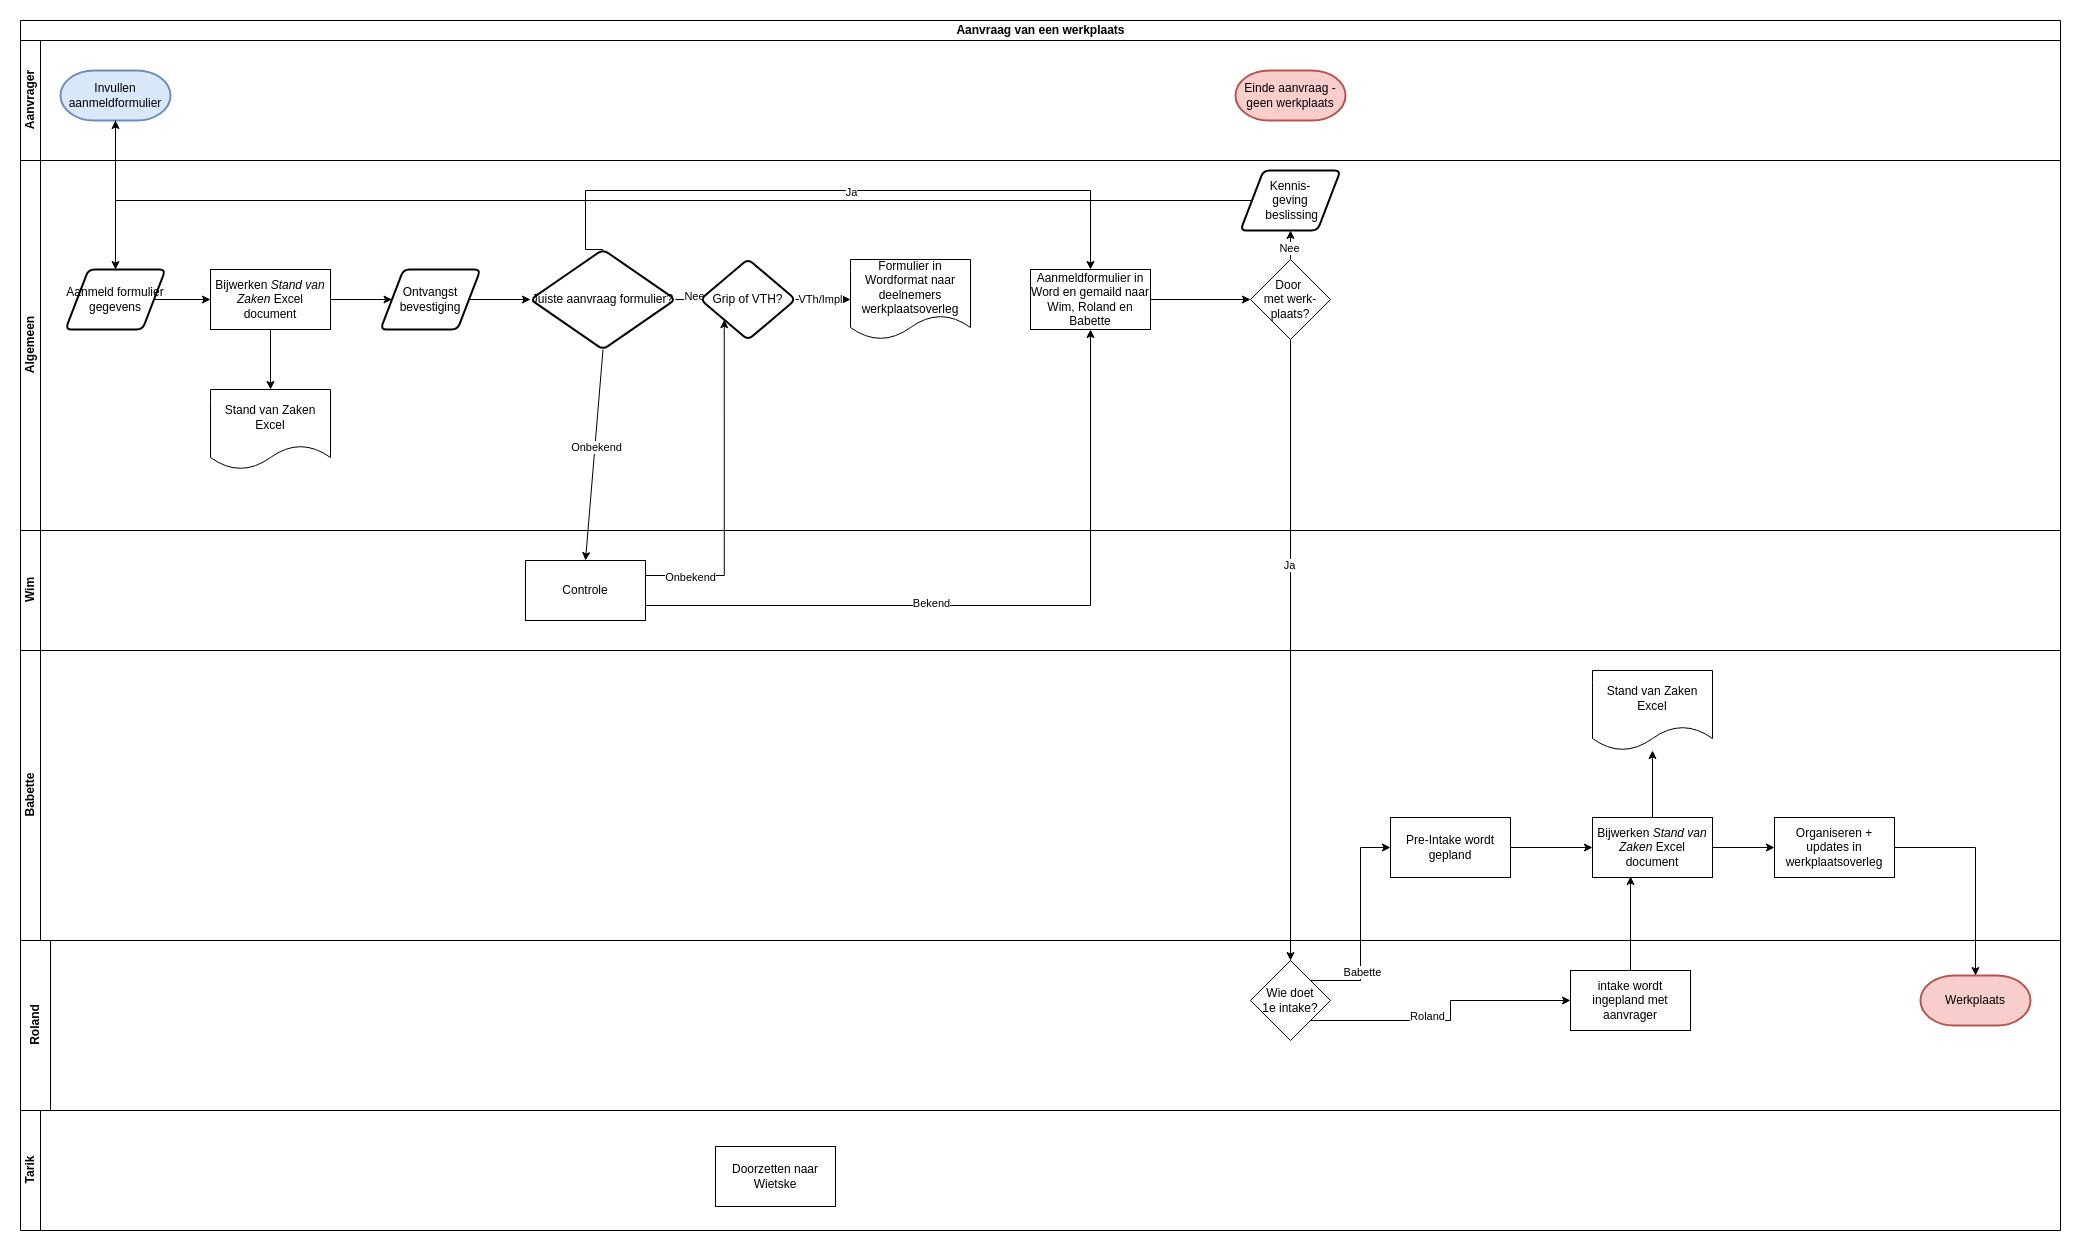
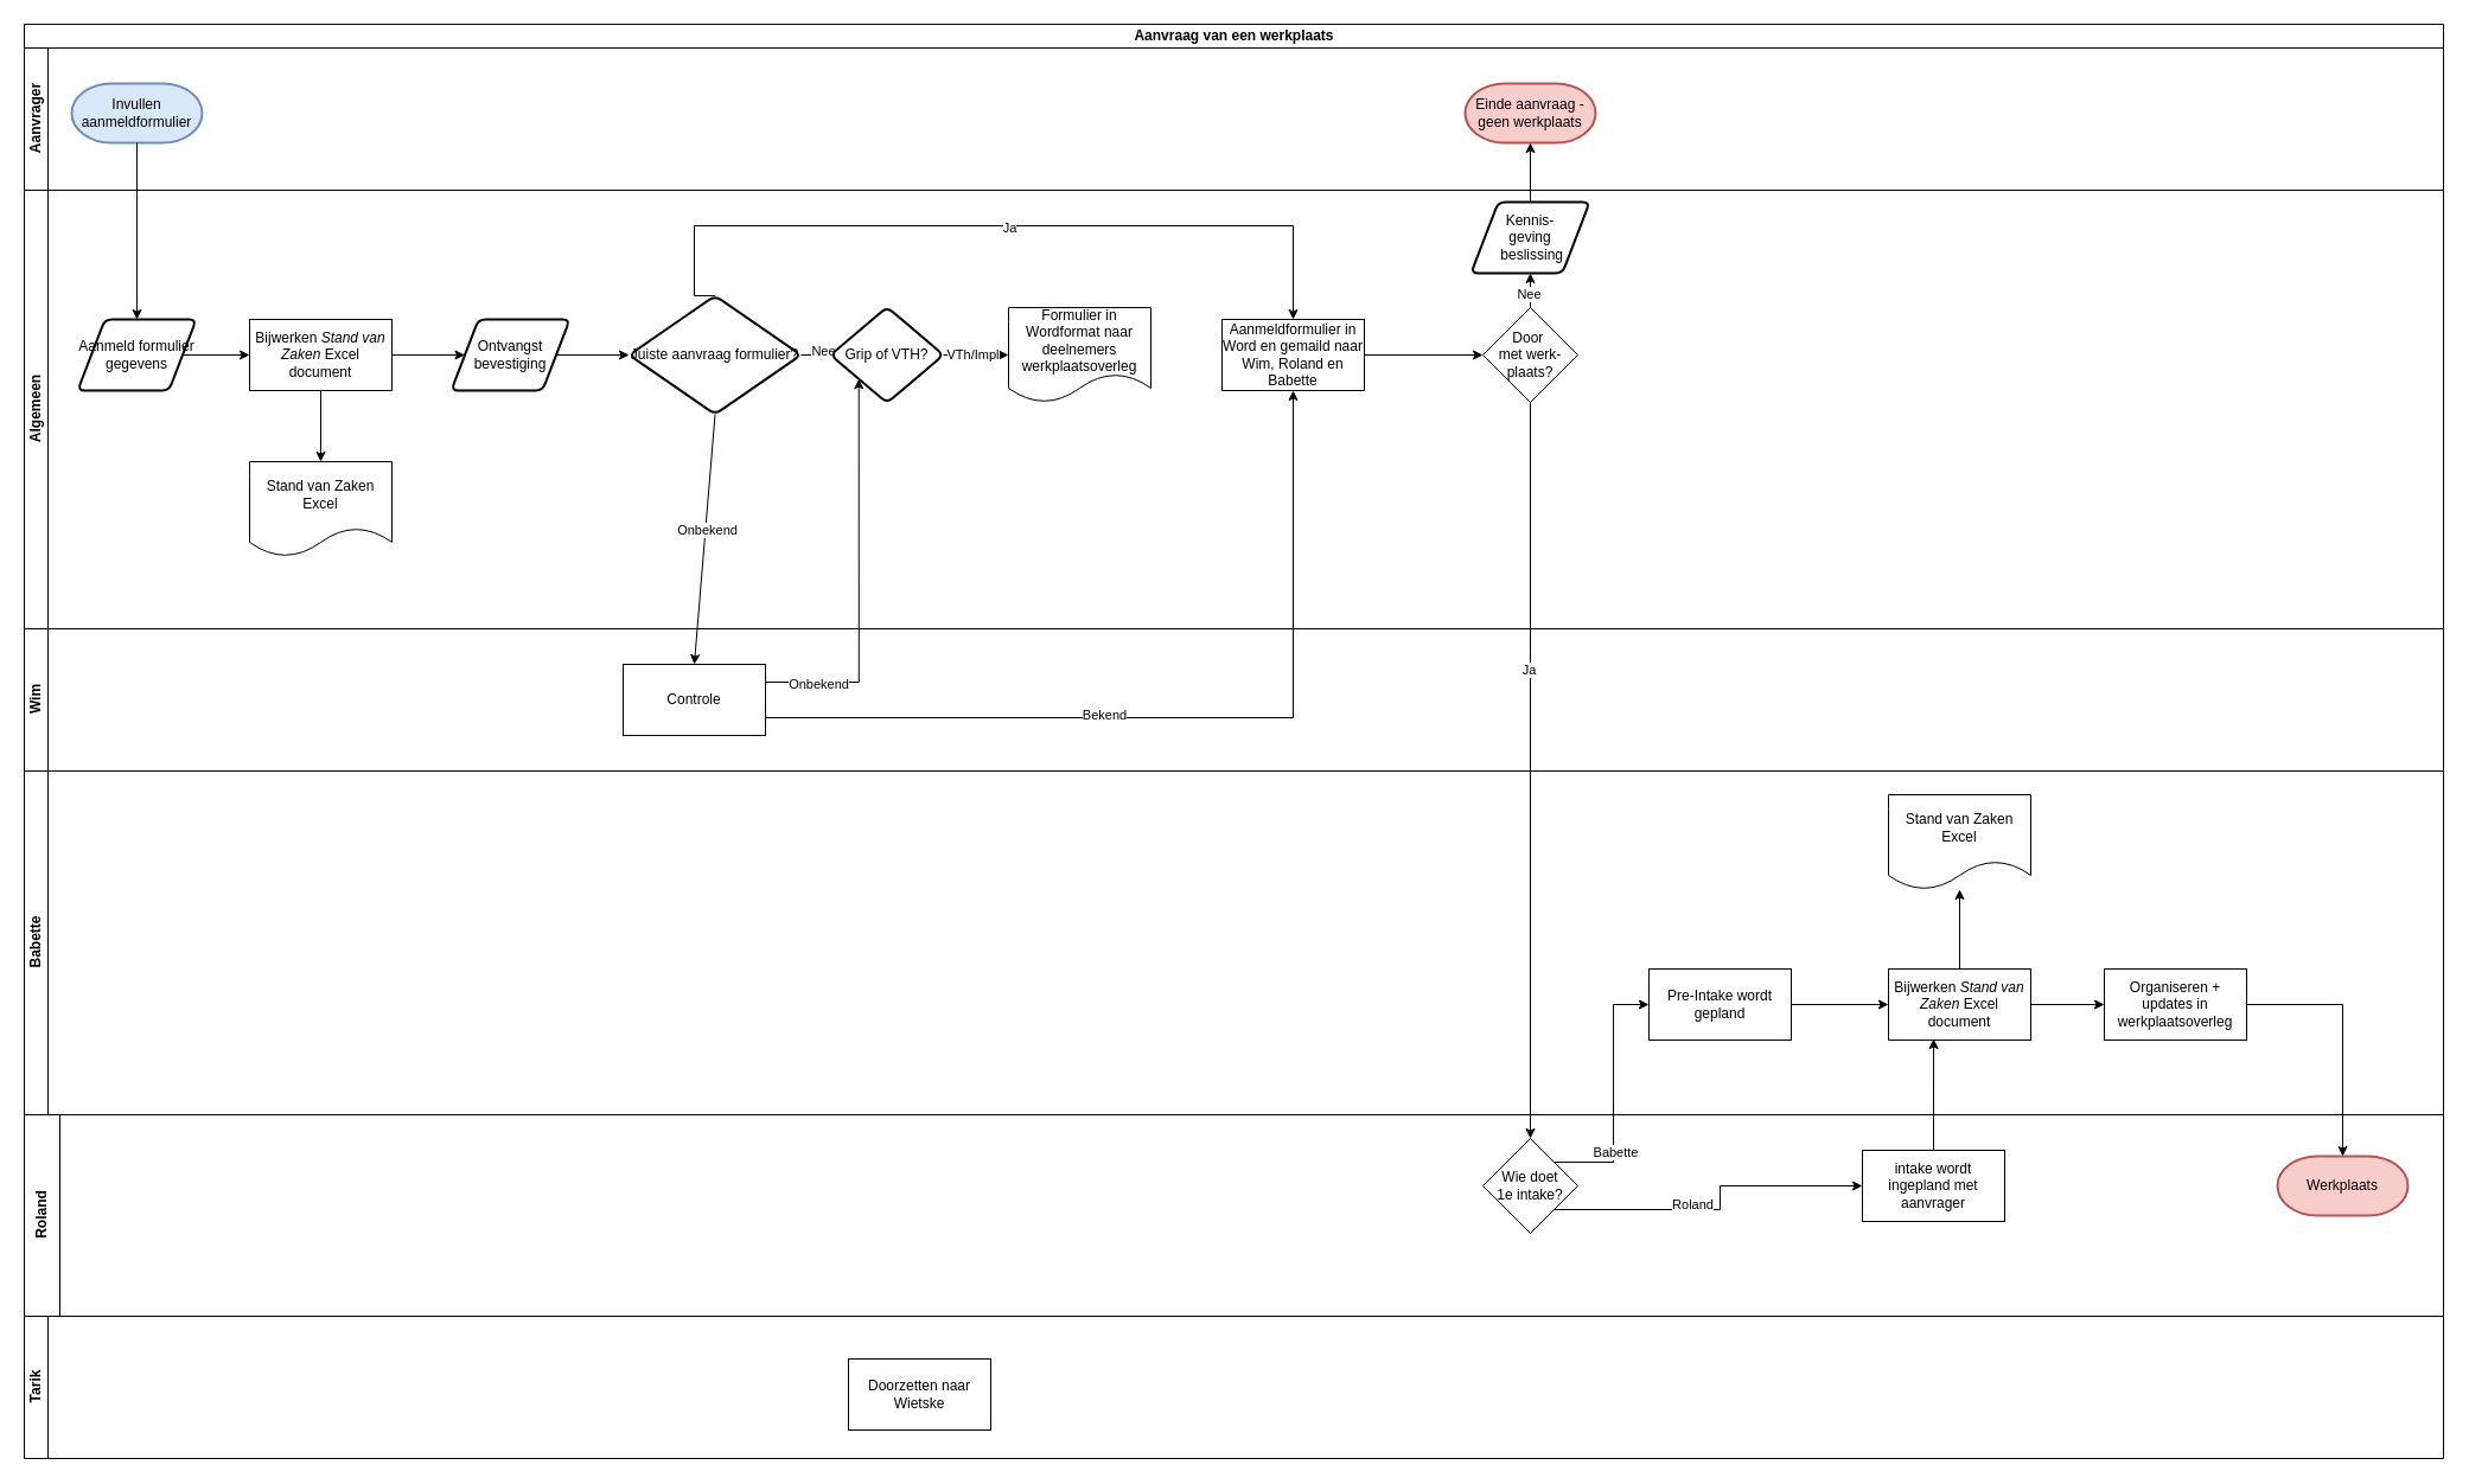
- <mxCell id="47" value="" style="edgeStyle=orthogonalEdgeStyle;rounded=0;orthogonalLoop=1;jettySize=auto;html=1;" edge="1" parent="2" source="29" target="4"><mxGeometry relative="1" as="geometry" /></mxCell>
+ <mxCell id="47" value="" style="edgeStyle=orthogonalEdgeStyle;rounded=0;orthogonalLoop=1;jettySize=auto;html=1;" edge="1" parent="2" source="29" target="5"><mxGeometry relative="1" as="geometry" /></mxCell>
